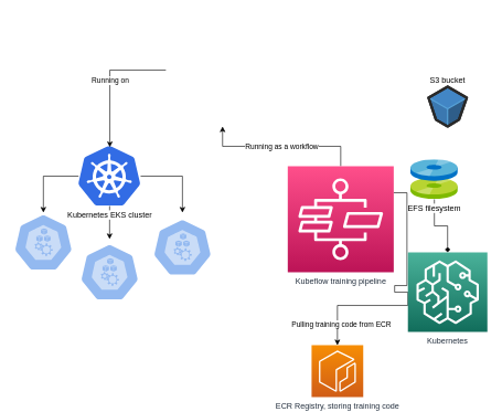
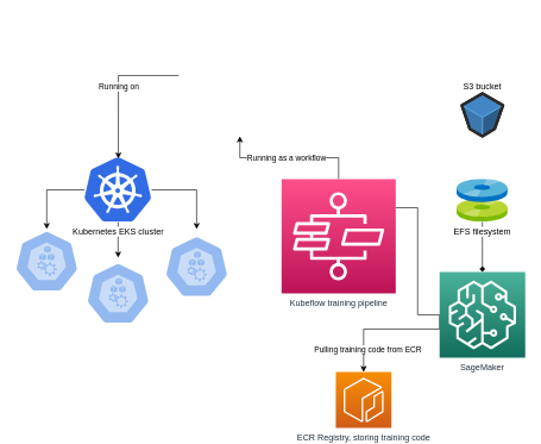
- <mxCell id="14" value="EFS filesystem" style="image;aspect=fixed;html=1;points=[];align=center;fontSize=12;image=img/lib/mscae/Discs.svg;" vertex="1" parent="1"><mxGeometry x="619.71" y="240" width="71.43" height="60" as="geometry" /></mxCell>
+ <mxCell id="14" value="EFS filesystem" style="image;aspect=fixed;html=1;points=[];align=center;fontSize=12;image=img/lib/mscae/Discs.svg;" vertex="1" parent="1"><mxGeometry x="639.71" y="250" width="71.43" height="60" as="geometry" /></mxCell>
- <mxCell id="5" value="Kubeflow training pipeline" style="sketch=0;points=[[0,0,0],[0.25,0,0],[0.5,0,0],[0.75,0,0],[1,0,0],[0,1,0],[0.25,1,0],[0.5,1,0],[0.75,1,0],[1,1,0],[0,0.25,0],[0,0.5,0],[0,0.75,0],[1,0.25,0],[1,0.5,0],[1,0.75,0]];outlineConnect=0;fontColor=#232F3E;gradientColor=#FF4F8B;gradientDirection=north;fillColor=#BC1356;strokeColor=#ffffff;dashed=0;verticalLabelPosition=bottom;verticalAlign=top;align=center;html=1;fontSize=12;fontStyle=0;aspect=fixed;shape=mxgraph.aws4.resourceIcon;resIcon=mxgraph.aws4.express_workflow;" vertex="1" parent="1"><mxGeometry x="434" y="250" width="160" height="160" as="geometry" /></mxCell>
+ <mxCell id="5" value="Kubeflow training pipeline" style="sketch=0;points=[[0,0,0],[0.25,0,0],[0.5,0,0],[0.75,0,0],[1,0,0],[0,1,0],[0.25,1,0],[0.5,1,0],[0.75,1,0],[1,1,0],[0,0.25,0],[0,0.5,0],[0,0.75,0],[1,0.25,0],[1,0.5,0],[1,0.75,0]];outlineConnect=0;fontColor=#232F3E;gradientColor=#FF4F8B;gradientDirection=north;fillColor=#BC1356;strokeColor=#ffffff;dashed=0;verticalLabelPosition=bottom;verticalAlign=top;align=center;html=1;fontSize=12;fontStyle=0;aspect=fixed;shape=mxgraph.aws4.resourceIcon;resIcon=mxgraph.aws4.express_workflow;" vertex="1" parent="1"><mxGeometry x="394" y="250" width="160" height="160" as="geometry" /></mxCell>
- <mxCell id="18" value="Kubernetes" style="sketch=0;points=[[0,0,0],[0.25,0,0],[0.5,0,0],[0.75,0,0],[1,0,0],[0,1,0],[0.25,1,0],[0.5,1,0],[0.75,1,0],[1,1,0],[0,0.25,0],[0,0.5,0],[0,0.75,0],[1,0.25,0],[1,0.5,0],[1,0.75,0]];outlineConnect=0;fontColor=#232F3E;gradientColor=#4AB29A;gradientDirection=north;fillColor=#116D5B;strokeColor=#ffffff;dashed=0;verticalLabelPosition=bottom;verticalAlign=top;align=center;html=1;fontSize=12;fontStyle=0;aspect=fixed;shape=mxgraph.aws4.resourceIcon;resIcon=mxgraph.aws4.sagemaker;" vertex="1" parent="1"><mxGeometry x="615.43" y="380" width="120" height="120" as="geometry" /></mxCell>
+ <mxCell id="18" value="SageMaker" style="sketch=0;points=[[0,0,0],[0.25,0,0],[0.5,0,0],[0.75,0,0],[1,0,0],[0,1,0],[0.25,1,0],[0.5,1,0],[0.75,1,0],[1,1,0],[0,0.25,0],[0,0.5,0],[0,0.75,0],[1,0.25,0],[1,0.5,0],[1,0.75,0]];outlineConnect=0;fontColor=#232F3E;gradientColor=#4AB29A;gradientDirection=north;fillColor=#116D5B;strokeColor=#ffffff;dashed=0;verticalLabelPosition=bottom;verticalAlign=top;align=center;html=1;fontSize=12;fontStyle=0;aspect=fixed;shape=mxgraph.aws4.resourceIcon;resIcon=mxgraph.aws4.sagemaker;" vertex="1" parent="1"><mxGeometry x="615.43" y="380" width="120" height="120" as="geometry" /></mxCell>
